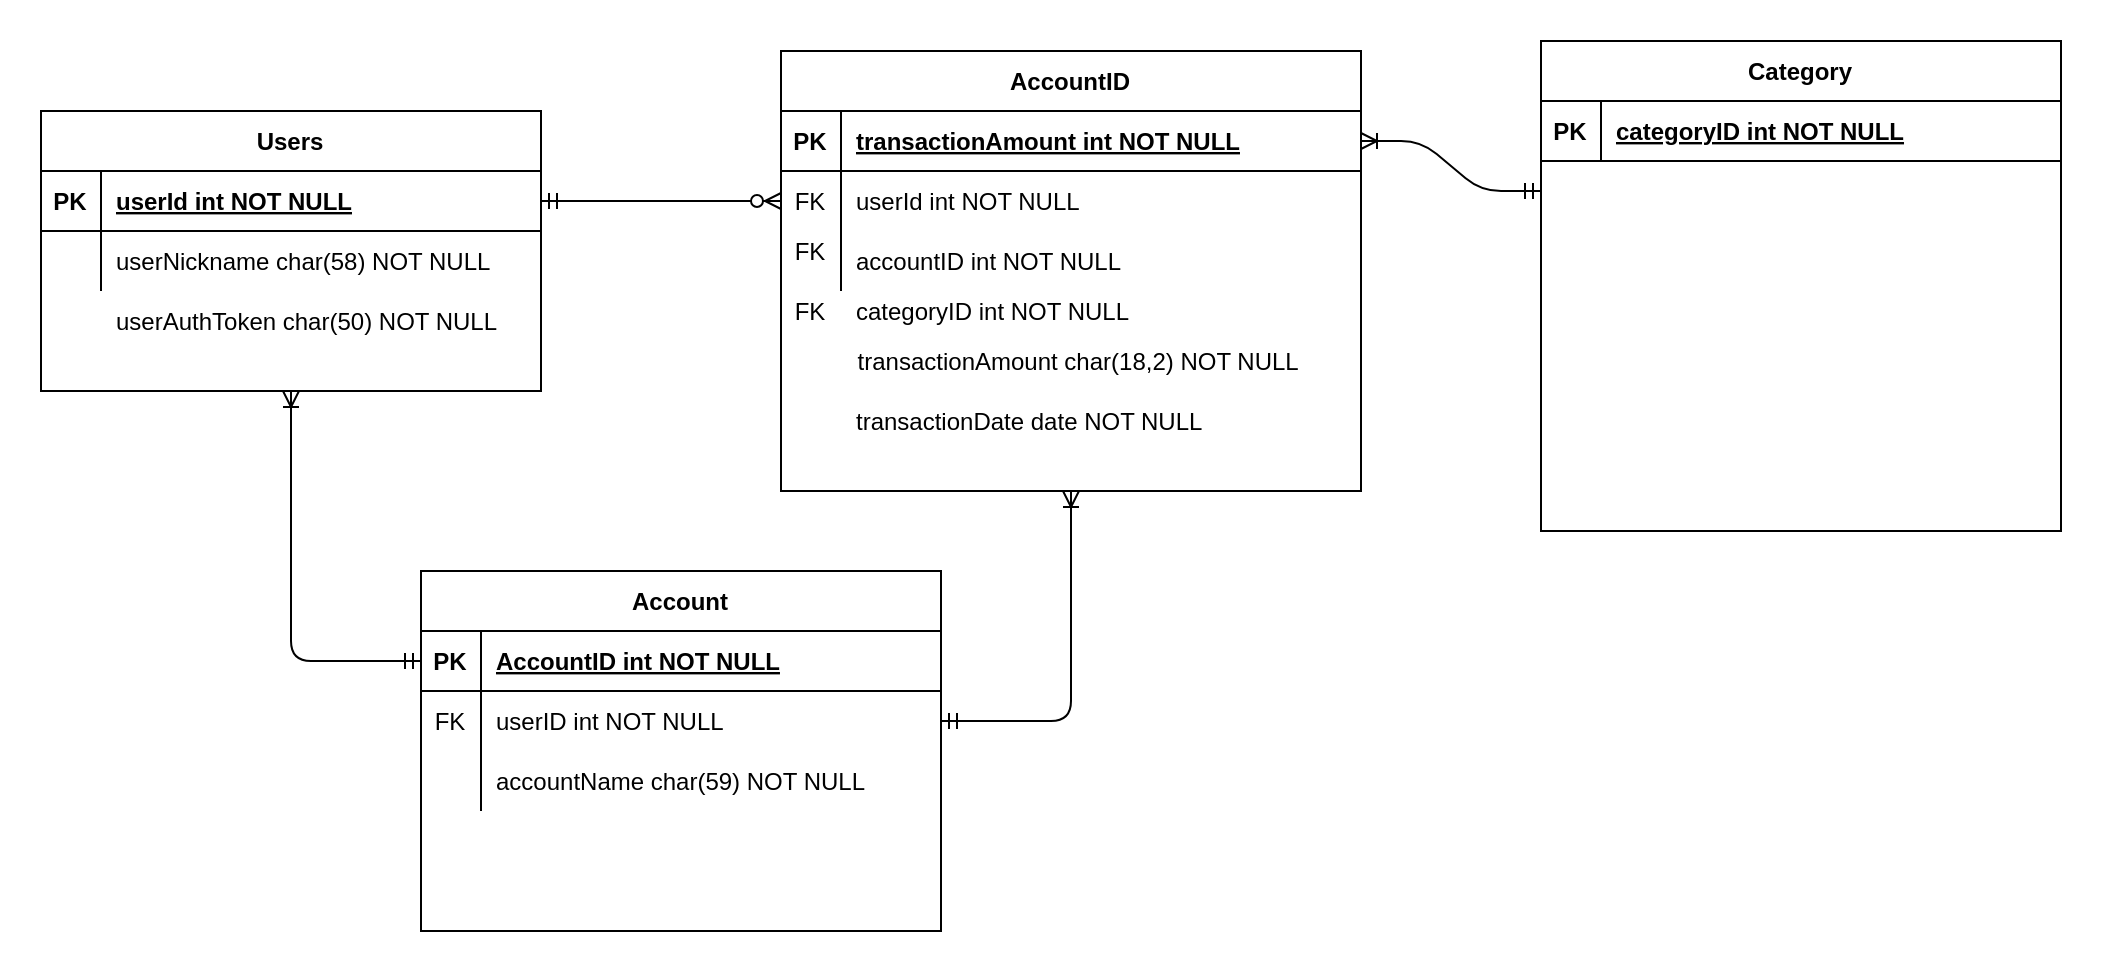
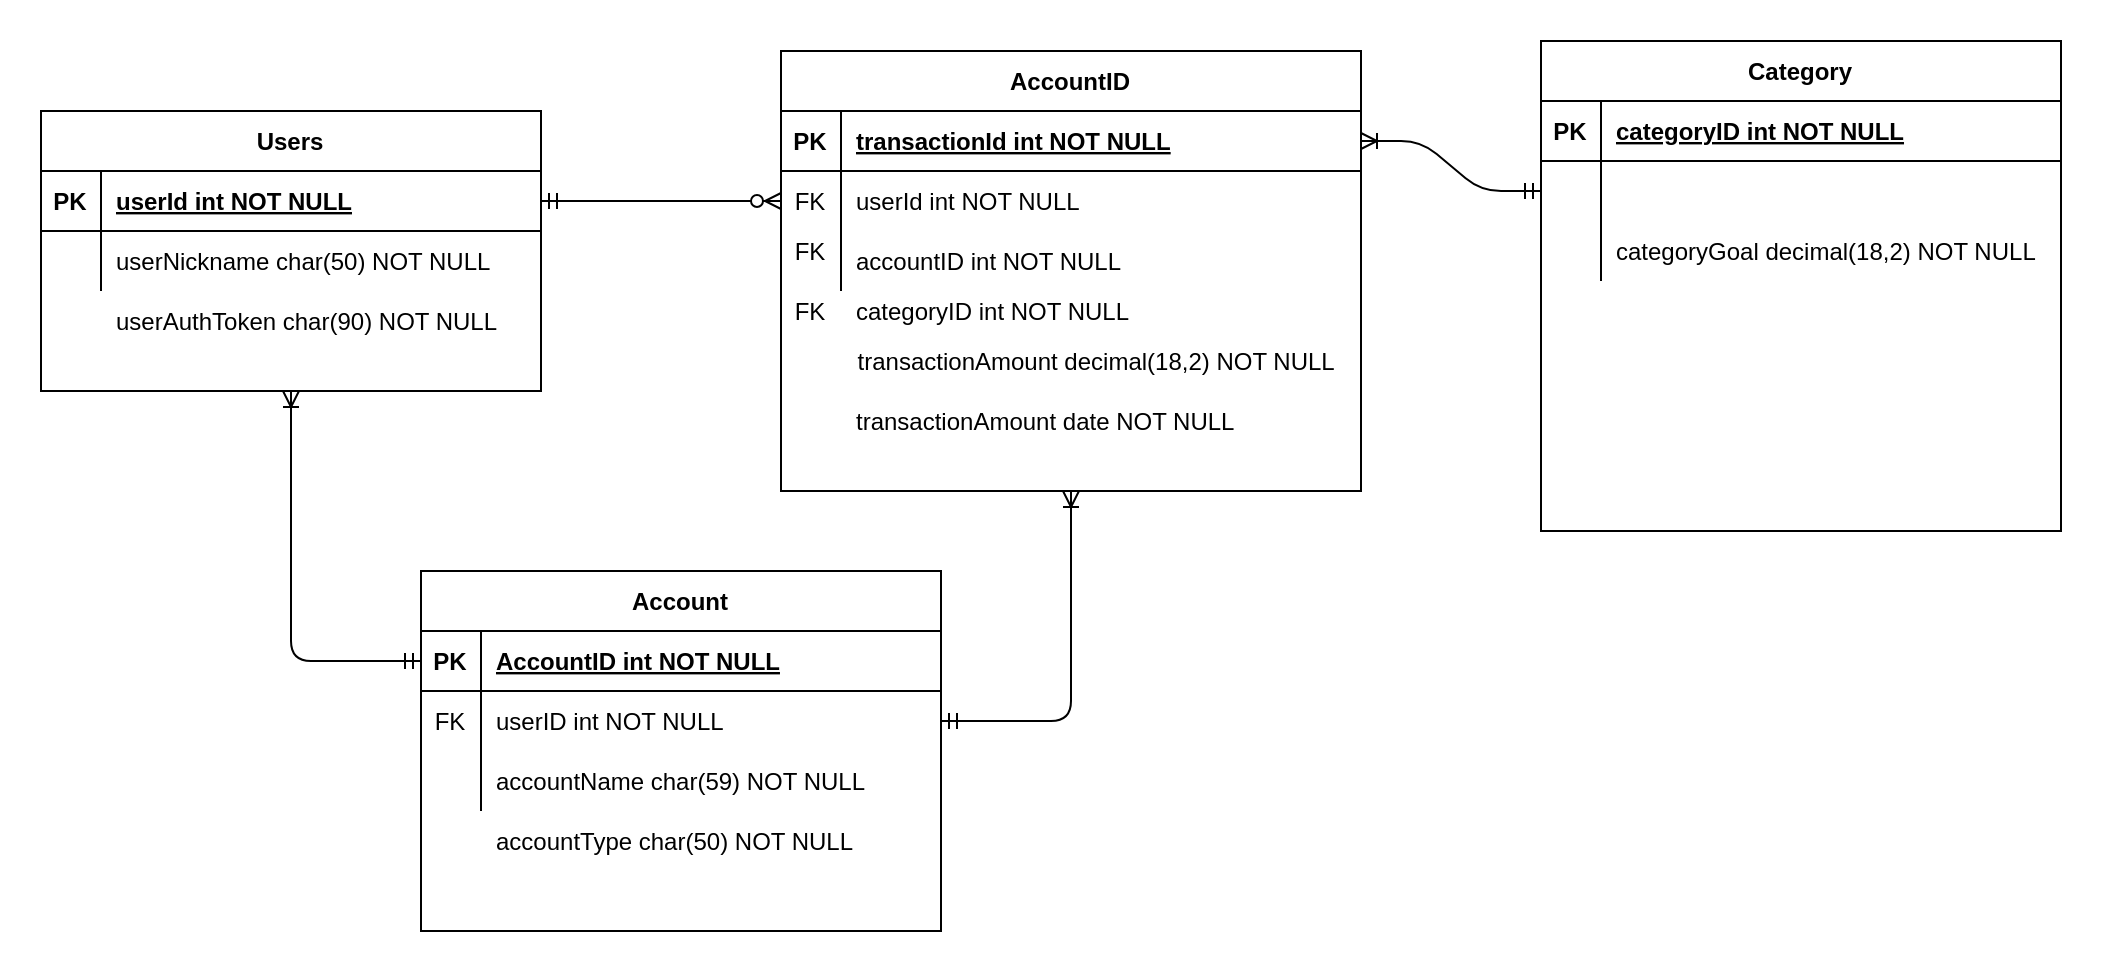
- <mxCell id="8" value="transactionAmount int NOT NULL " style="shape=partialRectangle;overflow=hidden;connectable=0;fillColor=none;top=0;left=0;bottom=0;right=0;align=left;spacingLeft=6;fontStyle=5;" parent="6" vertex="1"><mxGeometry x="30" width="260" height="30" as="geometry"><mxRectangle width="260" height="30" as="alternateBounds" /></mxGeometry></mxCell>
+ <mxCell id="8" value="transactionId int NOT NULL " style="shape=partialRectangle;overflow=hidden;connectable=0;fillColor=none;top=0;left=0;bottom=0;right=0;align=left;spacingLeft=6;fontStyle=5;" parent="6" vertex="1"><mxGeometry x="30" width="260" height="30" as="geometry"><mxRectangle width="260" height="30" as="alternateBounds" /></mxGeometry></mxCell>
+ <mxCell id="23" value="categoryGoal decimal(18,2) NOT NULL" style="shape=partialRectangle;overflow=hidden;connectable=0;fillColor=none;top=0;left=0;bottom=0;right=0;align=left;spacingLeft=6;" parent="21" vertex="1"><mxGeometry x="30" width="230" height="30" as="geometry"><mxRectangle width="230" height="30" as="alternateBounds" /></mxGeometry></mxCell>
- <mxCell id="31" value="userNickname char(58) NOT NULL" style="shape=partialRectangle;overflow=hidden;connectable=0;fillColor=none;top=0;left=0;bottom=0;right=0;align=left;spacingLeft=6;" parent="29" vertex="1"><mxGeometry x="30" width="220" height="30" as="geometry"><mxRectangle width="220" height="30" as="alternateBounds" /></mxGeometry></mxCell>
+ <mxCell id="31" value="userNickname char(50) NOT NULL" style="shape=partialRectangle;overflow=hidden;connectable=0;fillColor=none;top=0;left=0;bottom=0;right=0;align=left;spacingLeft=6;" parent="29" vertex="1"><mxGeometry x="30" width="220" height="30" as="geometry"><mxRectangle width="220" height="30" as="alternateBounds" /></mxGeometry></mxCell>
- <mxCell id="32" value="userAuthToken char(50) NOT NULL" style="shape=partialRectangle;overflow=hidden;connectable=0;fillColor=none;top=0;left=0;bottom=0;right=0;align=left;spacingLeft=6;" parent="1" vertex="1"><mxGeometry x="50" y="145" width="220" height="30" as="geometry"><mxRectangle width="220" height="30" as="alternateBounds" /></mxGeometry></mxCell>
+ <mxCell id="32" value="userAuthToken char(90) NOT NULL" style="shape=partialRectangle;overflow=hidden;connectable=0;fillColor=none;top=0;left=0;bottom=0;right=0;align=left;spacingLeft=6;" parent="1" vertex="1"><mxGeometry x="50" y="145" width="220" height="30" as="geometry"><mxRectangle width="220" height="30" as="alternateBounds" /></mxGeometry></mxCell>
- <mxCell id="35" value="transactionAmount char(18,2) NOT NULL" style="shape=partialRectangle;overflow=hidden;connectable=0;fillColor=none;top=0;left=0;bottom=0;right=0;align=left;spacingLeft=6;" parent="33" vertex="1"><mxGeometry x="40.8" width="299.2" height="30" as="geometry"><mxRectangle width="220" height="30" as="alternateBounds" /></mxGeometry></mxCell>
+ <mxCell id="35" value="transactionAmount decimal(18,2) NOT NULL" style="shape=partialRectangle;overflow=hidden;connectable=0;fillColor=none;top=0;left=0;bottom=0;right=0;align=left;spacingLeft=6;" parent="33" vertex="1"><mxGeometry x="40.8" width="299.2" height="30" as="geometry"><mxRectangle width="220" height="30" as="alternateBounds" /></mxGeometry></mxCell>
- <mxCell id="53" value="transactionDate date NOT NULL" style="shape=partialRectangle;overflow=hidden;connectable=0;fillColor=none;top=0;left=0;bottom=0;right=0;align=left;spacingLeft=6;" parent="1" vertex="1"><mxGeometry x="420" y="195" width="260" height="30" as="geometry"><mxRectangle width="260" height="30" as="alternateBounds" /></mxGeometry></mxCell>
+ <mxCell id="53" value="transactionAmount date NOT NULL" style="shape=partialRectangle;overflow=hidden;connectable=0;fillColor=none;top=0;left=0;bottom=0;right=0;align=left;spacingLeft=6;" parent="1" vertex="1"><mxGeometry x="420" y="195" width="260" height="30" as="geometry"><mxRectangle width="260" height="30" as="alternateBounds" /></mxGeometry></mxCell>
+ <mxCell id="52" value="accountType char(50) NOT NULL" style="shape=partialRectangle;overflow=hidden;connectable=0;fillColor=none;top=0;left=0;bottom=0;right=0;align=left;spacingLeft=6;" parent="1" vertex="1"><mxGeometry x="240" y="405" width="230" height="30" as="geometry"><mxRectangle width="230" height="30" as="alternateBounds" /></mxGeometry></mxCell>
